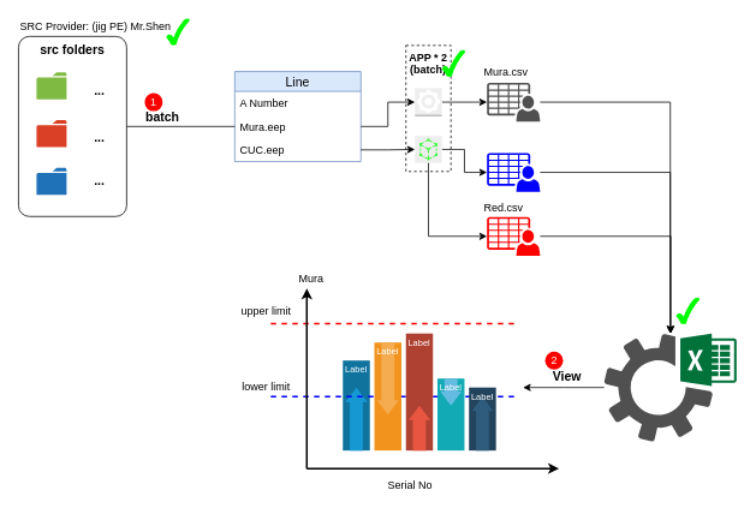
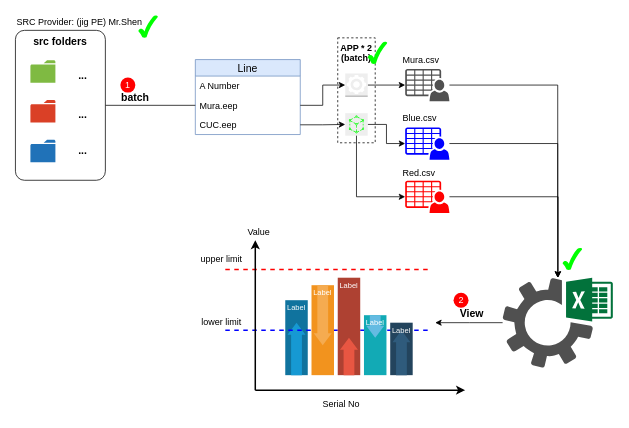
+ <mxCell id="30" value="Blue.csv" style="text;html=1;strokeColor=none;fillColor=none;align=left;verticalAlign=middle;whiteSpace=wrap;rounded=0;fontSize=12;fontColor=#000000;" parent="1" vertex="1"><mxGeometry x="534.5" y="148" width="70" height="20" as="geometry" /></mxCell>
- <mxCell id="63" value="Mura" style="text;html=1;strokeColor=none;fillColor=none;align=center;verticalAlign=middle;whiteSpace=wrap;rounded=0;" vertex="1" parent="1"><mxGeometry x="300" y="299" width="90" height="20" as="geometry" /></mxCell>
+ <mxCell id="63" value="Value" style="text;html=1;strokeColor=none;fillColor=none;align=center;verticalAlign=middle;whiteSpace=wrap;rounded=0;" vertex="1" parent="1"><mxGeometry x="300" y="299" width="90" height="20" as="geometry" /></mxCell>
